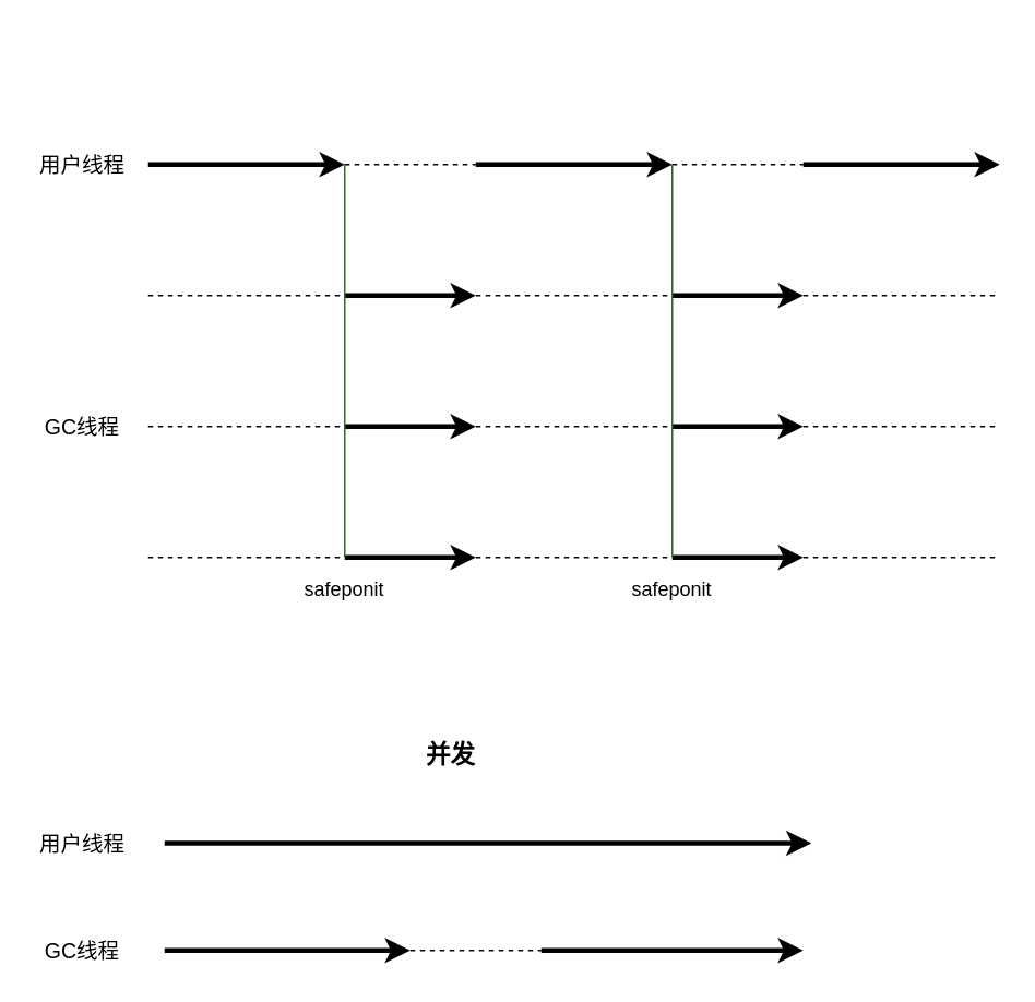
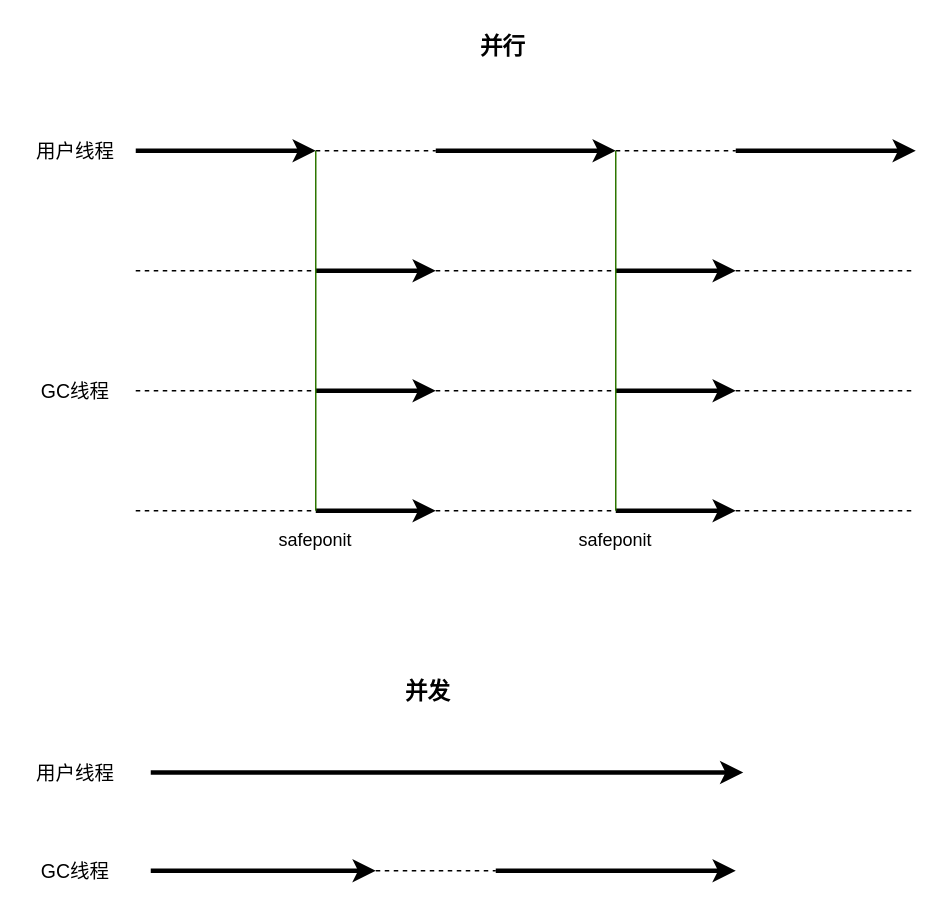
+ <mxCell id="28" value="&lt;font style=&quot;font-size: 15px&quot;&gt;&lt;b&gt;并行&lt;/b&gt;&lt;/font&gt;" style="text;html=1;strokeColor=none;fillColor=none;align=center;verticalAlign=middle;whiteSpace=wrap;rounded=0;" vertex="1" parent="1"><mxGeometry x="300" y="20" width="70" height="20" as="geometry" /></mxCell>
- <mxCell id="32" value="&lt;font style=&quot;font-size: 15px&quot;&gt;&lt;b&gt;并发&lt;/b&gt;&lt;/font&gt;" style="text;html=1;strokeColor=none;fillColor=none;align=center;verticalAlign=middle;whiteSpace=wrap;rounded=0;" vertex="1" parent="1"><mxGeometry x="240" y="450" width="70" height="20" as="geometry" /></mxCell>
+ <mxCell id="32" value="&lt;font style=&quot;font-size: 15px&quot;&gt;&lt;b&gt;并发&lt;/b&gt;&lt;/font&gt;" style="text;html=1;strokeColor=none;fillColor=none;align=center;verticalAlign=middle;whiteSpace=wrap;rounded=0;" vertex="1" parent="1"><mxGeometry x="250" y="450" width="70" height="20" as="geometry" /></mxCell>
